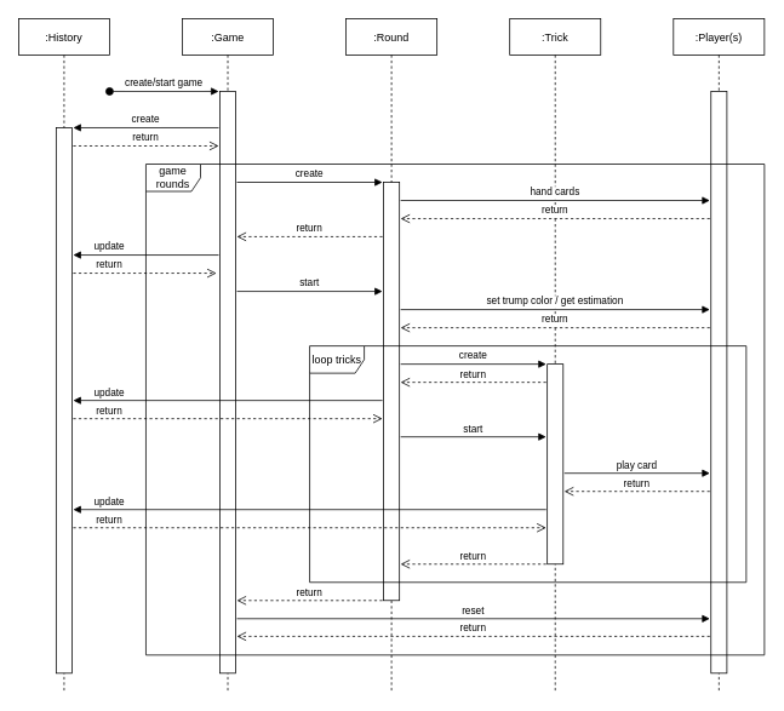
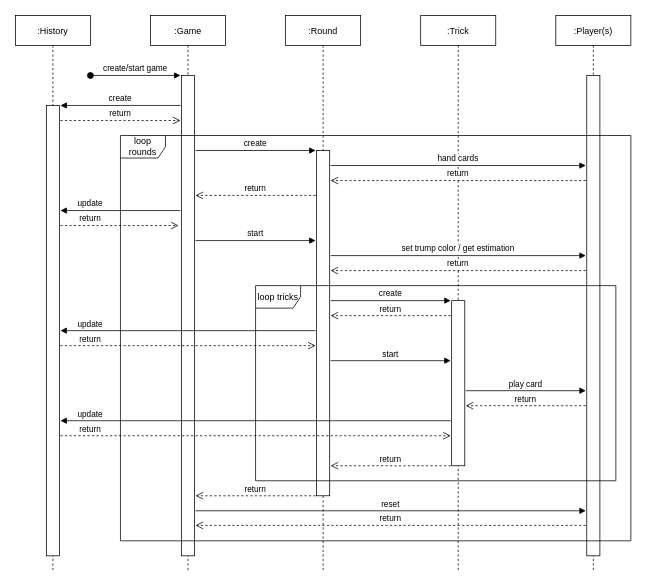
- <mxCell id="38" value="game rounds" style="shape=umlFrame;whiteSpace=wrap;html=1;" vertex="1" parent="1"><mxGeometry x="160" y="180" width="680" height="540" as="geometry" /></mxCell>
+ <mxCell id="38" value="loop rounds" style="shape=umlFrame;whiteSpace=wrap;html=1;" vertex="1" parent="1"><mxGeometry x="160" y="180" width="680" height="540" as="geometry" /></mxCell>
